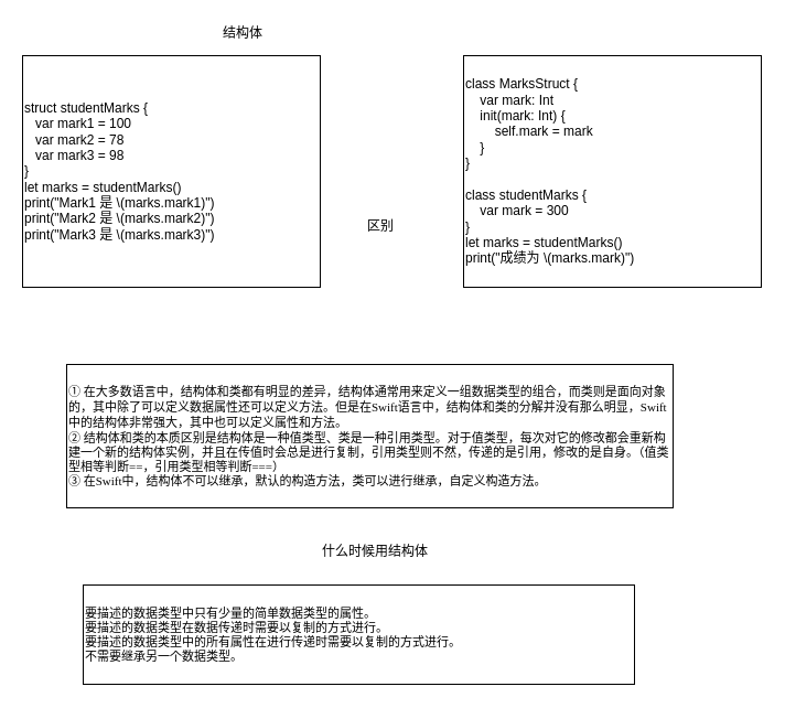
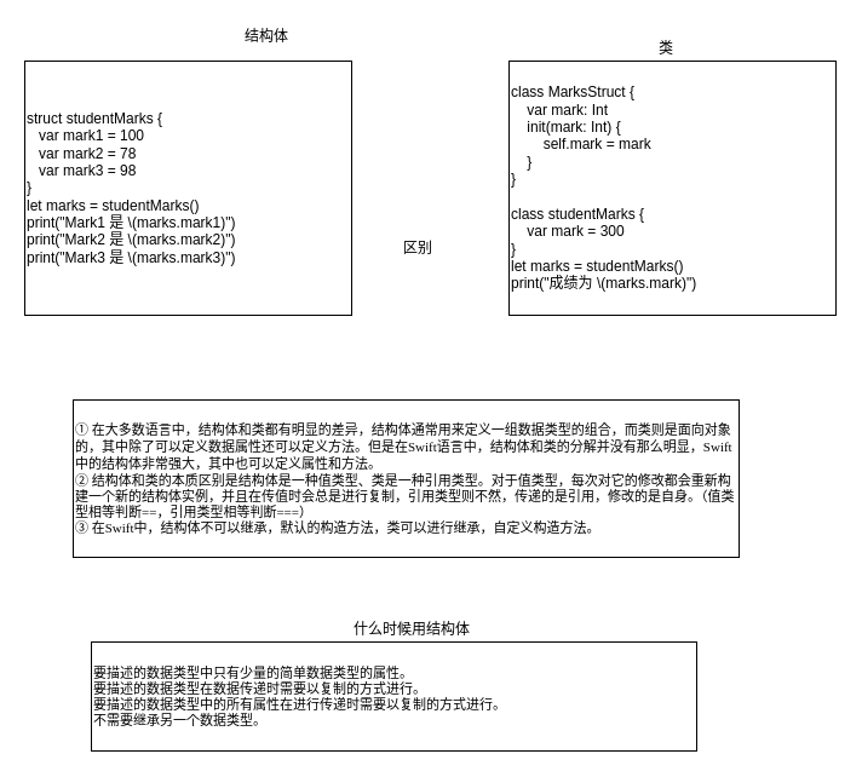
+ <mxCell id="6" value="类" style="text;html=1;strokeColor=none;fillColor=none;align=center;verticalAlign=middle;whiteSpace=wrap;rounded=0;" vertex="1" parent="1"><mxGeometry x="530" y="30" width="40" height="20" as="geometry" /></mxCell>
- <mxCell id="9" value="什么时候用结构体" style="text;html=1;strokeColor=none;fillColor=none;align=center;verticalAlign=middle;whiteSpace=wrap;rounded=0;" vertex="1" parent="1"><mxGeometry x="290" y="490" width="100" height="20" as="geometry" /></mxCell>
+ <mxCell id="9" value="什么时候用结构体" style="text;html=1;strokeColor=none;fillColor=none;align=center;verticalAlign=middle;whiteSpace=wrap;rounded=0;" vertex="1" parent="1"><mxGeometry x="290" y="510" width="100" height="20" as="geometry" /></mxCell>
